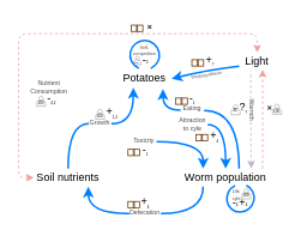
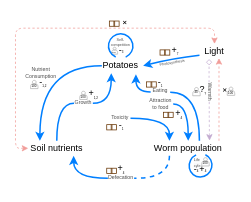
- <mxCell id="33" style="edgeStyle=orthogonalEdgeStyle;curved=1;orthogonalLoop=1;jettySize=auto;html=1;exitX=0;exitY=0.724;exitDx=0;exitDy=0;entryX=0.321;entryY=1.007;entryDx=0;entryDy=0;entryPerimeter=0;dashed=1;startArrow=none;startFill=0;endArrow=none;endFill=0;strokeColor=#C3ABD0;strokeWidth=1;fontSize=7;fontColor=#4D4D4D;exitPerimeter=0;" edge="1" parent="1" source="34" target="9"><mxGeometry relative="1" as="geometry" /></mxCell>
+ <mxCell id="33" style="edgeStyle=orthogonalEdgeStyle;curved=1;orthogonalLoop=1;jettySize=auto;html=1;exitX=0;exitY=0.724;exitDx=0;exitDy=0;entryX=0.321;entryY=1.007;entryDx=0;entryDy=0;entryPerimeter=0;dashed=1;startArrow=none;startFill=0;endArrow=diamond;endFill=0;strokeColor=#C3ABD0;strokeWidth=1;fontSize=7;fontColor=#4D4D4D;exitPerimeter=0;" edge="1" parent="1" source="34" target="9"><mxGeometry relative="1" as="geometry" /></mxCell>
- <mxCell id="19" value="-&lt;sub style=&quot;font-size: 4px&quot;&gt;4,2&lt;/sub&gt;" style="text;html=1;strokeColor=none;fillColor=none;align=center;verticalAlign=middle;whiteSpace=wrap;rounded=0;" vertex="1" parent="1"><mxGeometry x="47" y="100" width="20" height="20" as="geometry" /></mxCell>
+ <mxCell id="19" value="-&lt;sub style=&quot;font-size: 4px&quot;&gt;1,2&lt;/sub&gt;" style="text;html=1;strokeColor=none;fillColor=none;align=center;verticalAlign=middle;whiteSpace=wrap;rounded=0;" vertex="1" parent="1"><mxGeometry x="47" y="100" width="20" height="20" as="geometry" /></mxCell>
+ <mxCell id="5" style="edgeStyle=orthogonalEdgeStyle;curved=1;orthogonalLoop=1;jettySize=auto;html=1;entryX=0.25;entryY=0;entryDx=0;entryDy=0;strokeColor=#007FFF;strokeWidth=2;exitX=0;exitY=0.5;exitDx=0;exitDy=0;" edge="1" parent="1" source="8" target="13"><mxGeometry relative="1" as="geometry"><mxPoint x="110" y="87" as="sourcePoint" /><Array as="points"><mxPoint x="53" y="87" /></Array></mxGeometry></mxCell>
- <mxCell id="29" value="Attraction&lt;br&gt;to cyle" style="text;html=1;strokeColor=none;fillColor=none;align=center;verticalAlign=middle;whiteSpace=wrap;rounded=0;fontSize=7;fontColor=#4D4D4D;" vertex="1" parent="1"><mxGeometry x="197" y="128" width="33" height="20" as="geometry" /></mxCell>
+ <mxCell id="29" value="Attraction&lt;br&gt;to food" style="text;html=1;strokeColor=none;fillColor=none;align=center;verticalAlign=middle;whiteSpace=wrap;rounded=0;fontSize=7;fontColor=#4D4D4D;" vertex="1" parent="1"><mxGeometry x="197" y="128" width="33" height="20" as="geometry" /></mxCell>
- <mxCell id="16" style="edgeStyle=orthogonalEdgeStyle;curved=1;orthogonalLoop=1;jettySize=auto;html=1;exitX=0.25;exitY=1;exitDx=0;exitDy=0;entryX=1;entryY=0.5;entryDx=0;entryDy=0;startArrow=none;startFill=0;endArrow=none;endFill=0;strokeColor=#007FFF;strokeWidth=2;fontSize=7;fontColor=#4D4D4D;" edge="1" parent="1" source="17" target="30"><mxGeometry relative="1" as="geometry" /></mxCell>
+ <mxCell id="16" style="edgeStyle=orthogonalEdgeStyle;curved=1;orthogonalLoop=1;jettySize=auto;html=1;exitX=0.25;exitY=1;exitDx=0;exitDy=0;entryX=1;entryY=0.5;entryDx=0;entryDy=0;startArrow=none;startFill=0;endArrow=none;endFill=0;strokeColor=#007FFF;strokeWidth=2;fontSize=7;fontColor=#4D4D4D;dashed=1;" edge="1" parent="1" source="17" target="30"><mxGeometry relative="1" as="geometry" /></mxCell>
